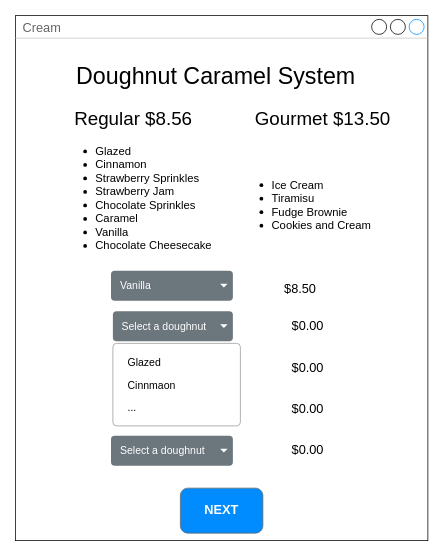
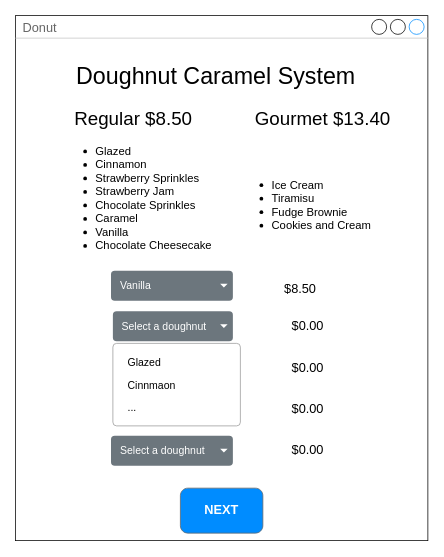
- <mxCell id="2" value="Cream" style="strokeWidth=1;shadow=0;dashed=0;align=center;html=1;shape=mxgraph.mockup.containers.window;align=left;verticalAlign=top;spacingLeft=8;strokeColor2=#008cff;strokeColor3=#c4c4c4;fontColor=#666666;mainText=;fontSize=17;labelBackgroundColor=none;" parent="1" vertex="1"><mxGeometry x="20" y="20" width="550" height="700" as="geometry" /></mxCell>
+ <mxCell id="2" value="Donut" style="strokeWidth=1;shadow=0;dashed=0;align=center;html=1;shape=mxgraph.mockup.containers.window;align=left;verticalAlign=top;spacingLeft=8;strokeColor2=#008cff;strokeColor3=#c4c4c4;fontColor=#666666;mainText=;fontSize=17;labelBackgroundColor=none;" parent="1" vertex="1"><mxGeometry x="20" y="20" width="550" height="700" as="geometry" /></mxCell>
- <mxCell id="4" value="&lt;font style=&quot;font-size: 25px&quot;&gt;Regular $8.56&lt;/font&gt;" style="text;html=1;strokeColor=none;fillColor=none;align=center;verticalAlign=middle;whiteSpace=wrap;rounded=0;fontSize=30;" parent="1" vertex="1"><mxGeometry x="60" y="140" width="235" height="30" as="geometry" /></mxCell>
+ <mxCell id="4" value="&lt;font style=&quot;font-size: 25px&quot;&gt;Regular $8.50&lt;/font&gt;" style="text;html=1;strokeColor=none;fillColor=none;align=center;verticalAlign=middle;whiteSpace=wrap;rounded=0;fontSize=30;" parent="1" vertex="1"><mxGeometry x="60" y="140" width="235" height="30" as="geometry" /></mxCell>
- <mxCell id="5" value="&lt;font style=&quot;font-size: 25px&quot;&gt;Gourmet $13.50&lt;/font&gt;" style="text;html=1;strokeColor=none;fillColor=none;align=center;verticalAlign=middle;whiteSpace=wrap;rounded=0;fontSize=30;" parent="1" vertex="1"><mxGeometry x="320" y="140" width="220" height="30" as="geometry" /></mxCell>
+ <mxCell id="5" value="&lt;font style=&quot;font-size: 25px&quot;&gt;Gourmet $13.40&lt;/font&gt;" style="text;html=1;strokeColor=none;fillColor=none;align=center;verticalAlign=middle;whiteSpace=wrap;rounded=0;fontSize=30;" parent="1" vertex="1"><mxGeometry x="320" y="140" width="220" height="30" as="geometry" /></mxCell>
